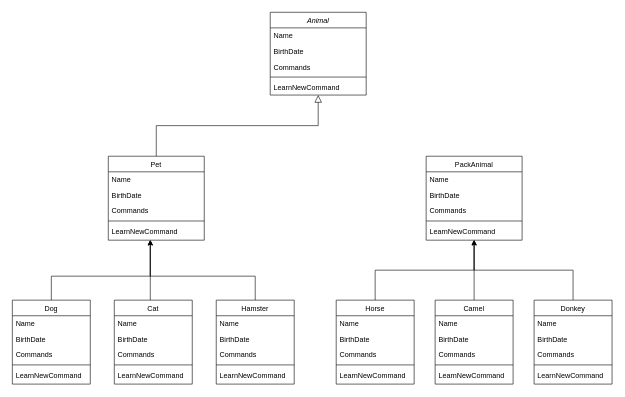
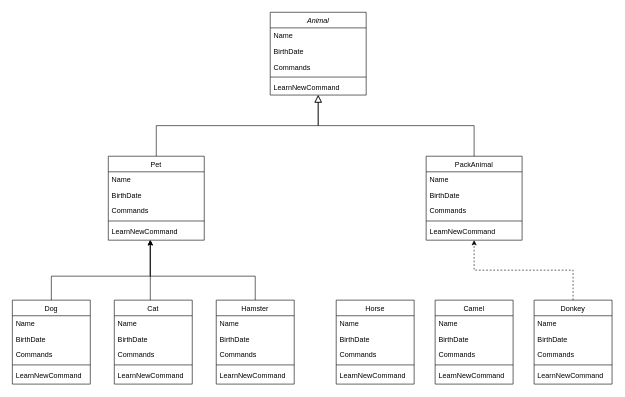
+ <mxCell id="21" value="" style="endArrow=block;endSize=10;endFill=0;shadow=0;strokeWidth=1;rounded=0;edgeStyle=elbowEdgeStyle;elbow=vertical;" parent="1" source="15" target="2" edge="1"><mxGeometry width="160" relative="1" as="geometry"><mxPoint x="380" y="273" as="sourcePoint" /><mxPoint x="480" y="171" as="targetPoint" /></mxGeometry></mxCell>
- <mxCell id="57" style="edgeStyle=orthogonalEdgeStyle;rounded=0;orthogonalLoop=1;jettySize=auto;html=1;entryX=0.5;entryY=1;entryDx=0;entryDy=0;" edge="1" parent="1" source="58" target="15"><mxGeometry relative="1" as="geometry"><Array as="points"><mxPoint x="625" y="450" /><mxPoint x="790" y="450" /></Array></mxGeometry></mxCell>
- <mxCell id="43" style="edgeStyle=orthogonalEdgeStyle;rounded=0;orthogonalLoop=1;jettySize=auto;html=1;entryX=0.5;entryY=1;entryDx=0;entryDy=0;" edge="1" parent="1" source="44" target="15"><mxGeometry relative="1" as="geometry"><Array as="points"><mxPoint x="955" y="450" /><mxPoint x="790" y="450" /></Array></mxGeometry></mxCell>
+ <mxCell id="43" style="edgeStyle=orthogonalEdgeStyle;rounded=0;orthogonalLoop=1;jettySize=auto;html=1;entryX=0.5;entryY=1;entryDx=0;entryDy=0;dashed=1;" edge="1" parent="1" source="44" target="15"><mxGeometry relative="1" as="geometry"><Array as="points"><mxPoint x="955" y="450" /><mxPoint x="790" y="450" /></Array></mxGeometry></mxCell>
- <mxCell id="50" style="edgeStyle=orthogonalEdgeStyle;rounded=0;orthogonalLoop=1;jettySize=auto;html=1;entryX=0.5;entryY=1;entryDx=0;entryDy=0;" edge="1" parent="1" source="51" target="15"><mxGeometry relative="1" as="geometry" /></mxCell>
